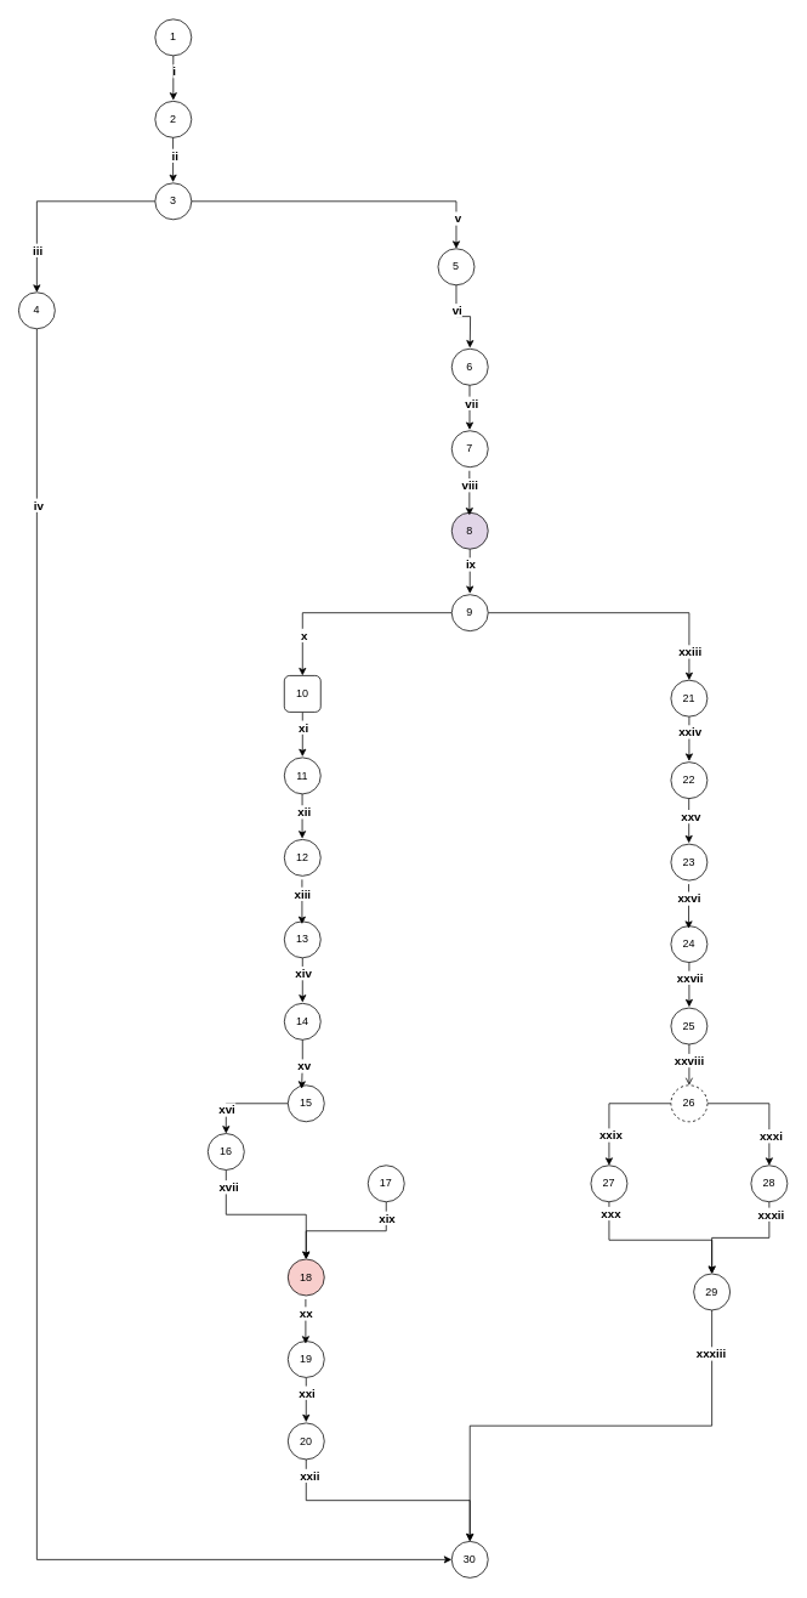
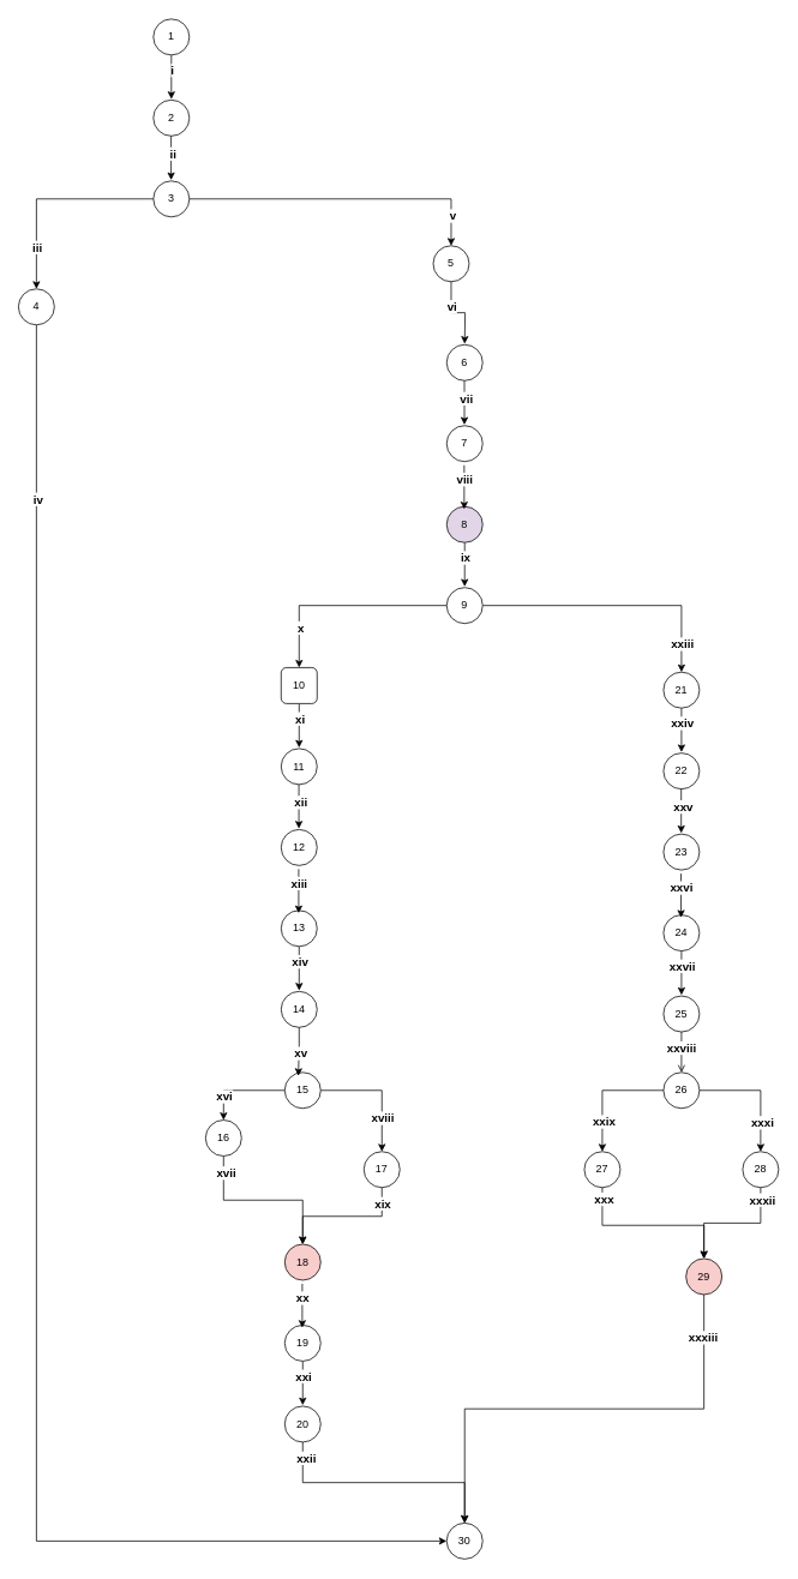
+ <mxCell id="61" style="edgeStyle=orthogonalEdgeStyle;rounded=0;orthogonalLoop=1;jettySize=auto;html=1;exitX=1;exitY=0.5;exitDx=0;exitDy=0;entryX=0.5;entryY=0;entryDx=0;entryDy=0;" edge="1" parent="1" source="65" target="68"><mxGeometry relative="1" as="geometry" /></mxCell>
+ <mxCell id="62" value="&lt;b&gt;&lt;font style=&quot;font-size: 13px;&quot;&gt;xviii&lt;/font&gt;&lt;/b&gt;" style="edgeLabel;html=1;align=center;verticalAlign=middle;resizable=0;points=[];" vertex="1" connectable="0" parent="61"><mxGeometry x="0.443" relative="1" as="geometry"><mxPoint as="offset" /></mxGeometry></mxCell>
- <mxCell id="76" value="26" style="ellipse;whiteSpace=wrap;html=1;aspect=fixed;dashed=1;" vertex="1" parent="1"><mxGeometry x="737" y="1191" width="40" height="40" as="geometry" /></mxCell>
+ <mxCell id="76" value="26" style="ellipse;whiteSpace=wrap;html=1;aspect=fixed;" vertex="1" parent="1"><mxGeometry x="737" y="1191" width="40" height="40" as="geometry" /></mxCell>
- <mxCell id="94" value="29" style="ellipse;whiteSpace=wrap;html=1;aspect=fixed;" vertex="1" parent="1"><mxGeometry x="762" y="1398" width="40" height="40" as="geometry" /></mxCell>
+ <mxCell id="94" value="29" style="ellipse;whiteSpace=wrap;html=1;aspect=fixed;fillColor=#f8cecc;" vertex="1" parent="1"><mxGeometry x="762" y="1398" width="40" height="40" as="geometry" /></mxCell>
